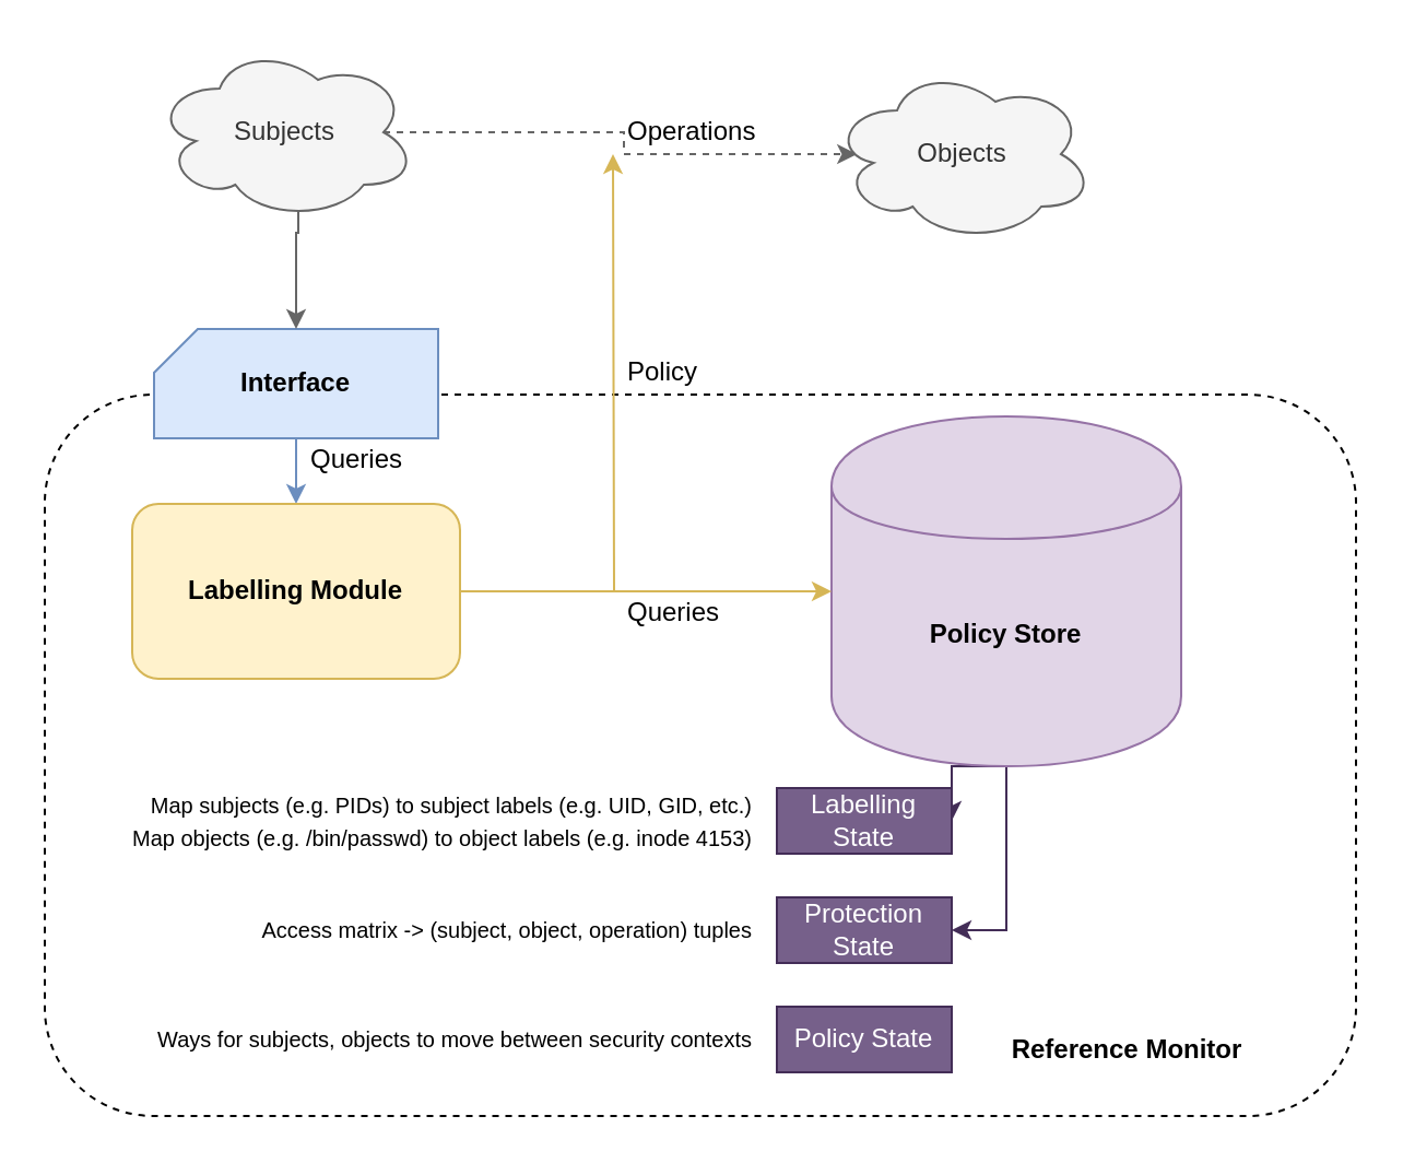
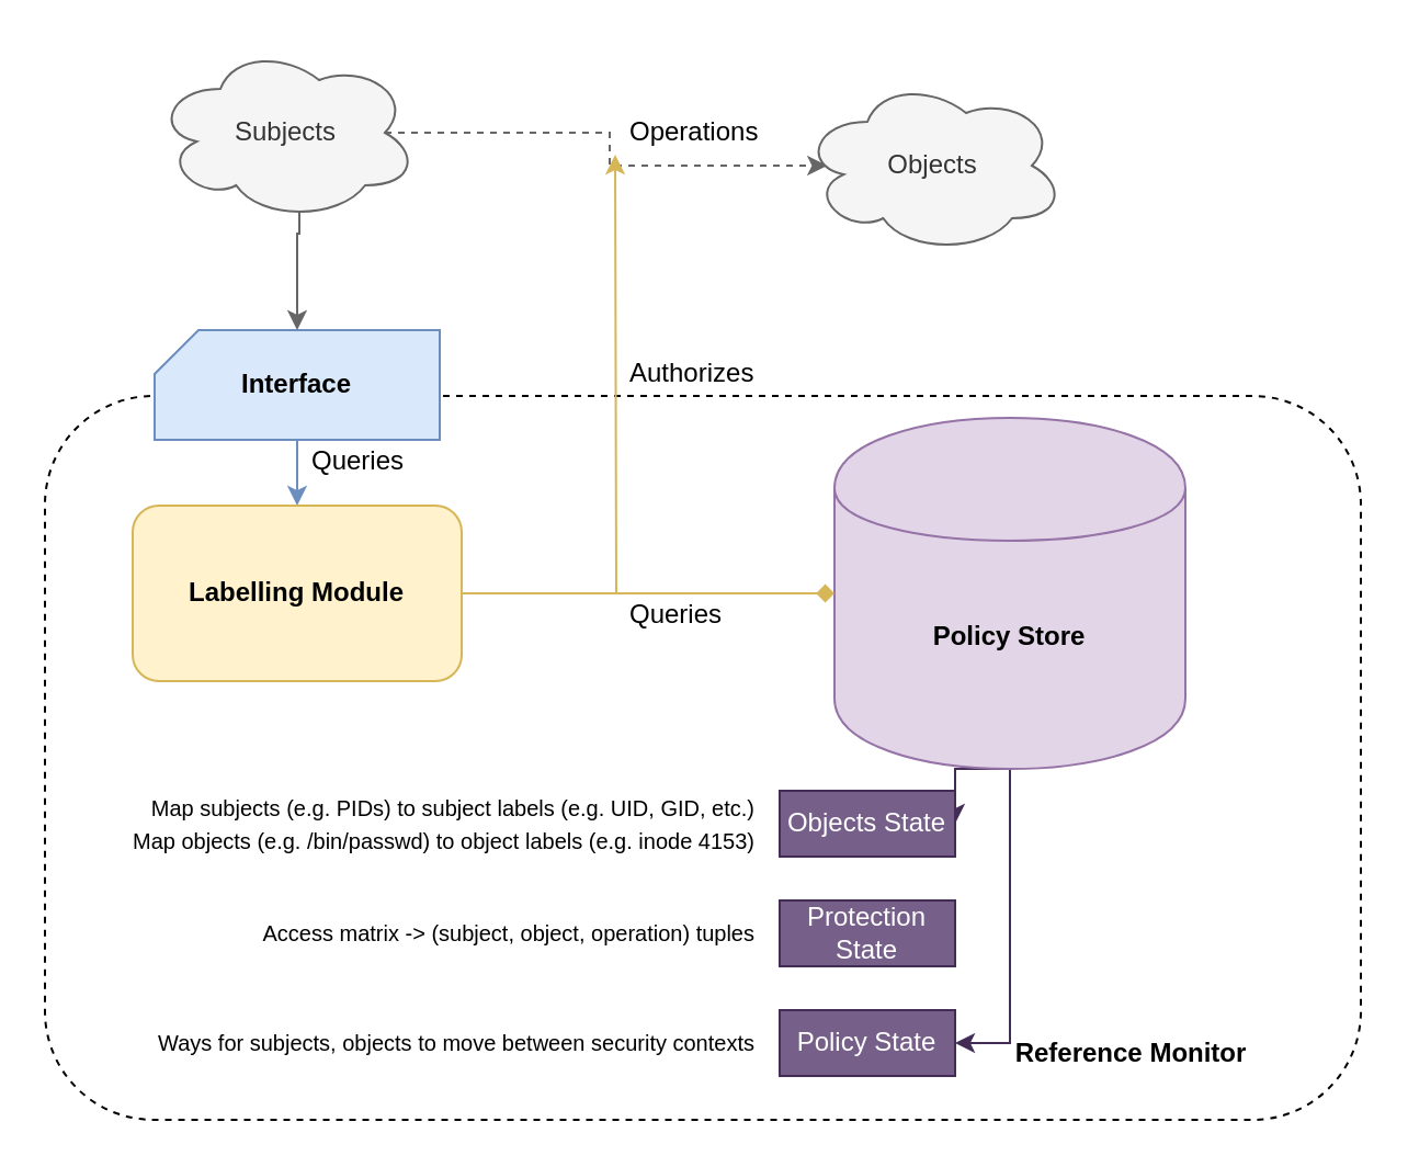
- <mxCell id="16" value="Objects" style="ellipse;shape=cloud;whiteSpace=wrap;html=1;fillColor=#f5f5f5;strokeColor=#666666;fontColor=#333333;" vertex="1" parent="1"><mxGeometry x="380" y="30" width="120" height="80" as="geometry" /></mxCell>
+ <mxCell id="16" value="Objects" style="ellipse;shape=cloud;whiteSpace=wrap;html=1;fillColor=#f5f5f5;strokeColor=#666666;fontColor=#333333;" vertex="1" parent="1"><mxGeometry x="365" y="35" width="120" height="80" as="geometry" /></mxCell>
- <mxCell id="18" value="Policy" style="text;html=1;align=left;verticalAlign=middle;resizable=0;points=[];autosize=1;" vertex="1" parent="1"><mxGeometry x="285" y="160" width="70" height="20" as="geometry" /></mxCell>
+ <mxCell id="18" value="Authorizes" style="text;html=1;align=left;verticalAlign=middle;resizable=0;points=[];autosize=1;" vertex="1" parent="1"><mxGeometry x="285" y="160" width="70" height="20" as="geometry" /></mxCell>
- <mxCell id="20" style="edgeStyle=orthogonalEdgeStyle;rounded=0;orthogonalLoop=1;jettySize=auto;html=1;exitX=1;exitY=0.5;exitDx=0;exitDy=0;entryX=0;entryY=0.5;entryDx=0;entryDy=0;fillColor=#fff2cc;strokeColor=#d6b656;" edge="1" parent="1" source="21" target="6"><mxGeometry relative="1" as="geometry" /></mxCell>
+ <mxCell id="20" style="edgeStyle=orthogonalEdgeStyle;rounded=0;orthogonalLoop=1;jettySize=auto;html=1;exitX=1;exitY=0.5;exitDx=0;exitDy=0;entryX=0;entryY=0.5;entryDx=0;entryDy=0;fillColor=#fff2cc;strokeColor=#d6b656;endArrow=diamond;" edge="1" parent="1" source="21" target="6"><mxGeometry relative="1" as="geometry" /></mxCell>
- <mxCell id="8" value="Labelling State" style="rounded=0;whiteSpace=wrap;html=1;fillColor=#76608a;strokeColor=#432D57;fontColor=#ffffff;" vertex="1" parent="1"><mxGeometry x="355" y="360" width="80" height="30" as="geometry" /></mxCell>
+ <mxCell id="8" value="Objects State" style="rounded=0;whiteSpace=wrap;html=1;fillColor=#76608a;strokeColor=#432D57;fontColor=#ffffff;" vertex="1" parent="1"><mxGeometry x="355" y="360" width="80" height="30" as="geometry" /></mxCell>
- <mxCell id="4" style="edgeStyle=orthogonalEdgeStyle;rounded=0;orthogonalLoop=1;jettySize=auto;html=1;exitX=0.5;exitY=1;exitDx=0;exitDy=0;entryX=1;entryY=0.5;entryDx=0;entryDy=0;fillColor=#76608a;strokeColor=#432D57;" edge="1" parent="1" source="6" target="9"><mxGeometry relative="1" as="geometry" /></mxCell>
+ <mxCell id="5" style="edgeStyle=orthogonalEdgeStyle;rounded=0;orthogonalLoop=1;jettySize=auto;html=1;exitX=0.5;exitY=1;exitDx=0;exitDy=0;entryX=1;entryY=0.5;entryDx=0;entryDy=0;fillColor=#76608a;strokeColor=#432D57;" edge="1" parent="1" source="6" target="10"><mxGeometry relative="1" as="geometry" /></mxCell>
